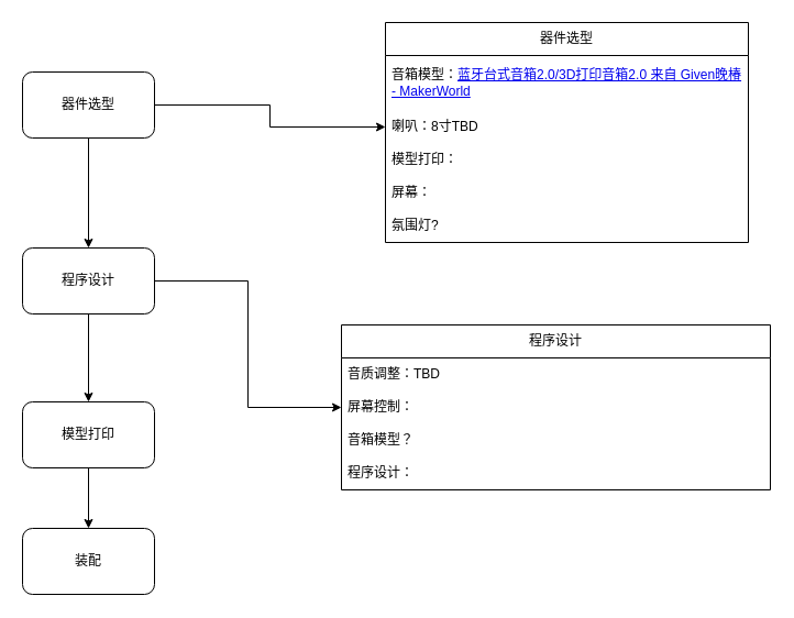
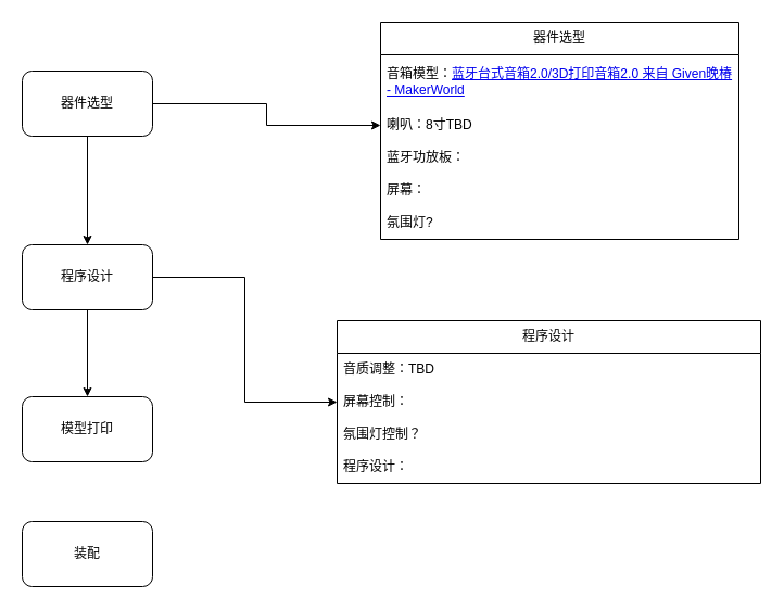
- <mxCell id="11" value="模型打印：" style="text;strokeColor=none;fillColor=none;align=left;verticalAlign=middle;spacingLeft=4;spacingRight=4;overflow=hidden;points=[[0,0.5],[1,0.5]];portConstraint=eastwest;rotatable=0;whiteSpace=wrap;html=1;" vertex="1" parent="8"><mxGeometry y="110" width="330" height="30" as="geometry" /></mxCell>
+ <mxCell id="11" value="蓝牙功放板：" style="text;strokeColor=none;fillColor=none;align=left;verticalAlign=middle;spacingLeft=4;spacingRight=4;overflow=hidden;points=[[0,0.5],[1,0.5]];portConstraint=eastwest;rotatable=0;whiteSpace=wrap;html=1;" vertex="1" parent="8"><mxGeometry y="110" width="330" height="30" as="geometry" /></mxCell>
- <mxCell id="17" value="音箱模型？" style="text;strokeColor=none;fillColor=none;align=left;verticalAlign=middle;spacingLeft=4;spacingRight=4;overflow=hidden;points=[[0,0.5],[1,0.5]];portConstraint=eastwest;rotatable=0;whiteSpace=wrap;html=1;" vertex="1" parent="14"><mxGeometry y="90" width="390" height="30" as="geometry" /></mxCell>
+ <mxCell id="17" value="氛围灯控制？" style="text;strokeColor=none;fillColor=none;align=left;verticalAlign=middle;spacingLeft=4;spacingRight=4;overflow=hidden;points=[[0,0.5],[1,0.5]];portConstraint=eastwest;rotatable=0;whiteSpace=wrap;html=1;" vertex="1" parent="14"><mxGeometry y="90" width="390" height="30" as="geometry" /></mxCell>
- <mxCell id="19" value="" style="edgeStyle=orthogonalEdgeStyle;rounded=0;orthogonalLoop=1;jettySize=auto;html=1;" edge="1" parent="1" source="20" target="21"><mxGeometry relative="1" as="geometry" /></mxCell>
